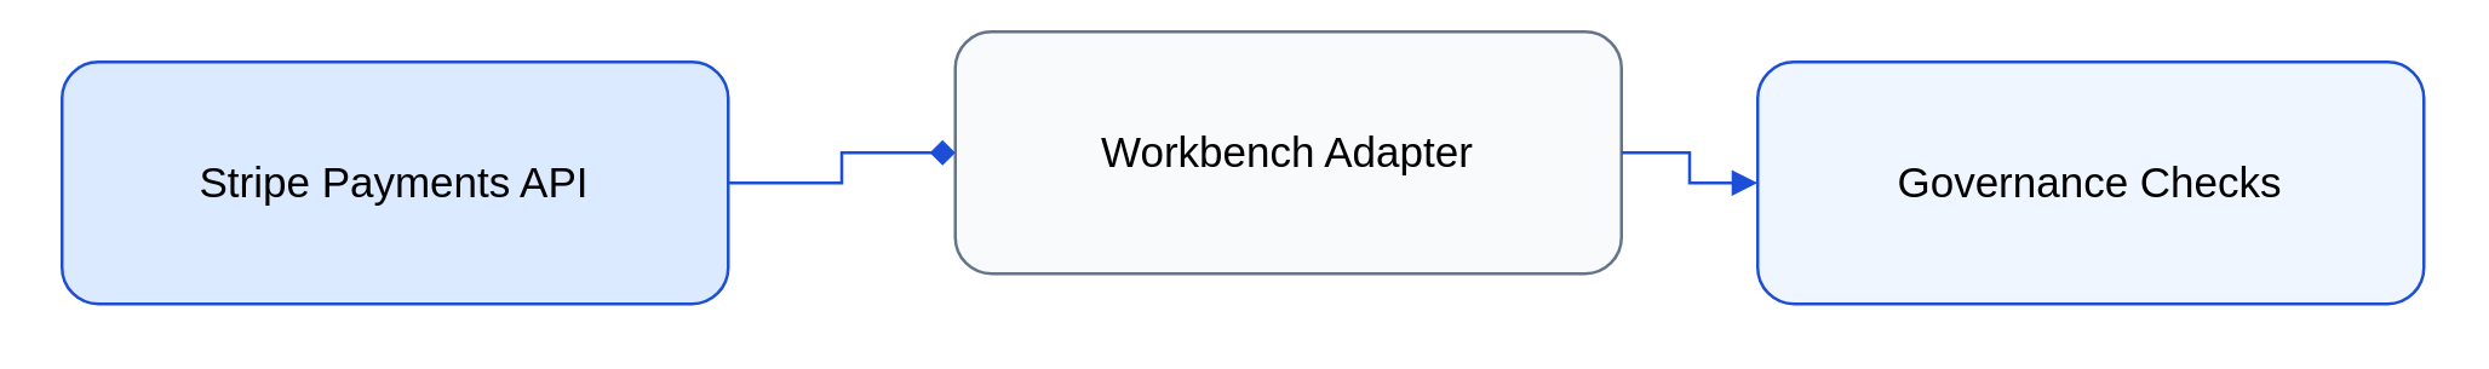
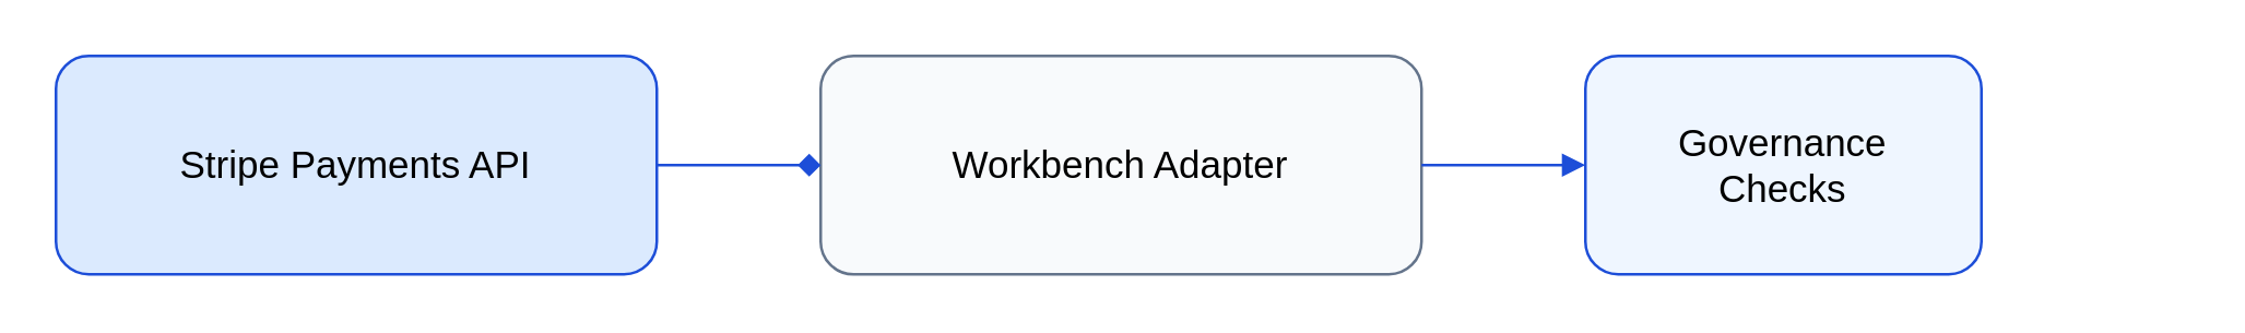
- <mxCell id="3" value="Workbench Adapter" style="shape=rectangle;rounded=1;whiteSpace=wrap;fontSize=14;strokeColor=#64748B;fillColor=#F8FAFC;align=center;verticalAlign=middle;spacing=12" vertex="1" parent="1"><mxGeometry x="315" y="10" width="220" height="80" as="geometry" /></mxCell>
+ <mxCell id="3" value="Workbench Adapter" style="shape=rectangle;rounded=1;whiteSpace=wrap;fontSize=14;strokeColor=#64748B;fillColor=#F8FAFC;align=center;verticalAlign=middle;spacing=12" vertex="1" parent="1"><mxGeometry x="300" y="20" width="220" height="80" as="geometry" /></mxCell>
- <mxCell id="4" value="Governance Checks" style="shape=rectangle;rounded=1;whiteSpace=wrap;fontSize=14;strokeColor=#1D4ED8;fillColor=#EFF6FF;align=center;verticalAlign=middle;spacing=12" vertex="1" parent="1"><mxGeometry x="580" y="20" width="220" height="80" as="geometry" /></mxCell>
+ <mxCell id="4" value="Governance Checks" style="shape=rectangle;rounded=1;whiteSpace=wrap;fontSize=14;strokeColor=#1D4ED8;fillColor=#EFF6FF;align=center;verticalAlign=middle;spacing=12" vertex="1" parent="1"><mxGeometry x="580" y="20" width="145" height="80" as="geometry" /></mxCell>
